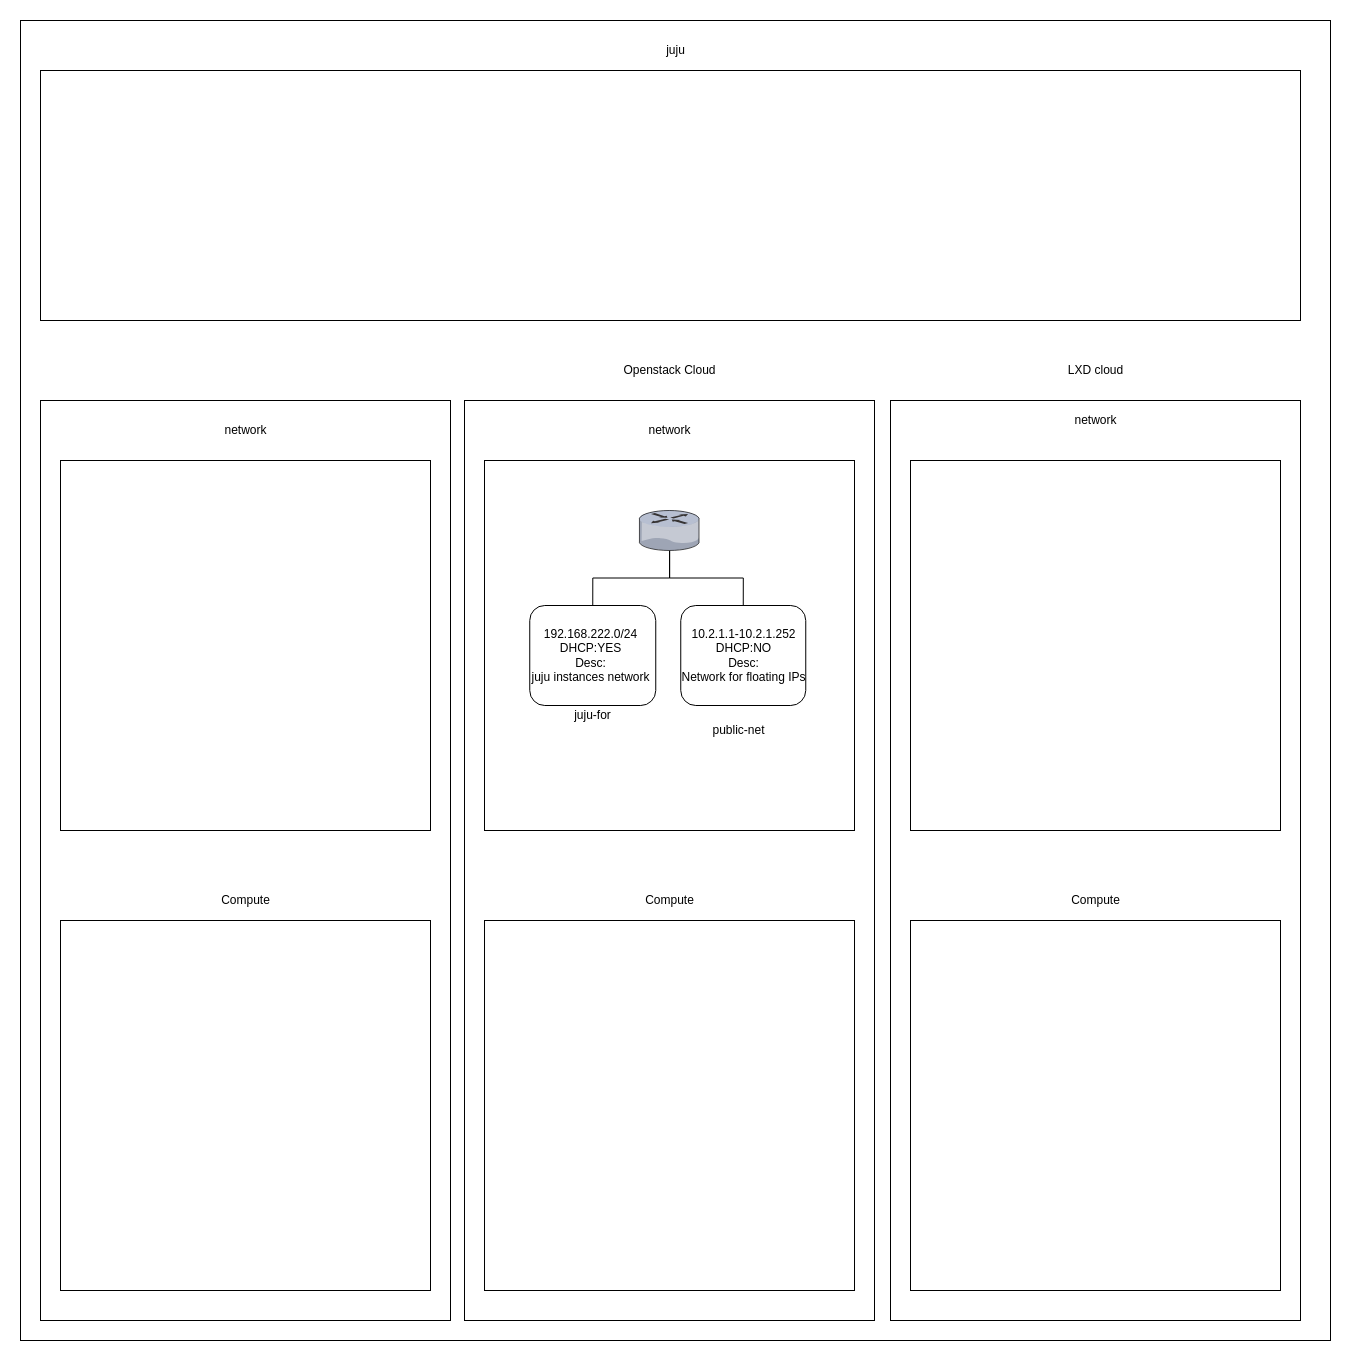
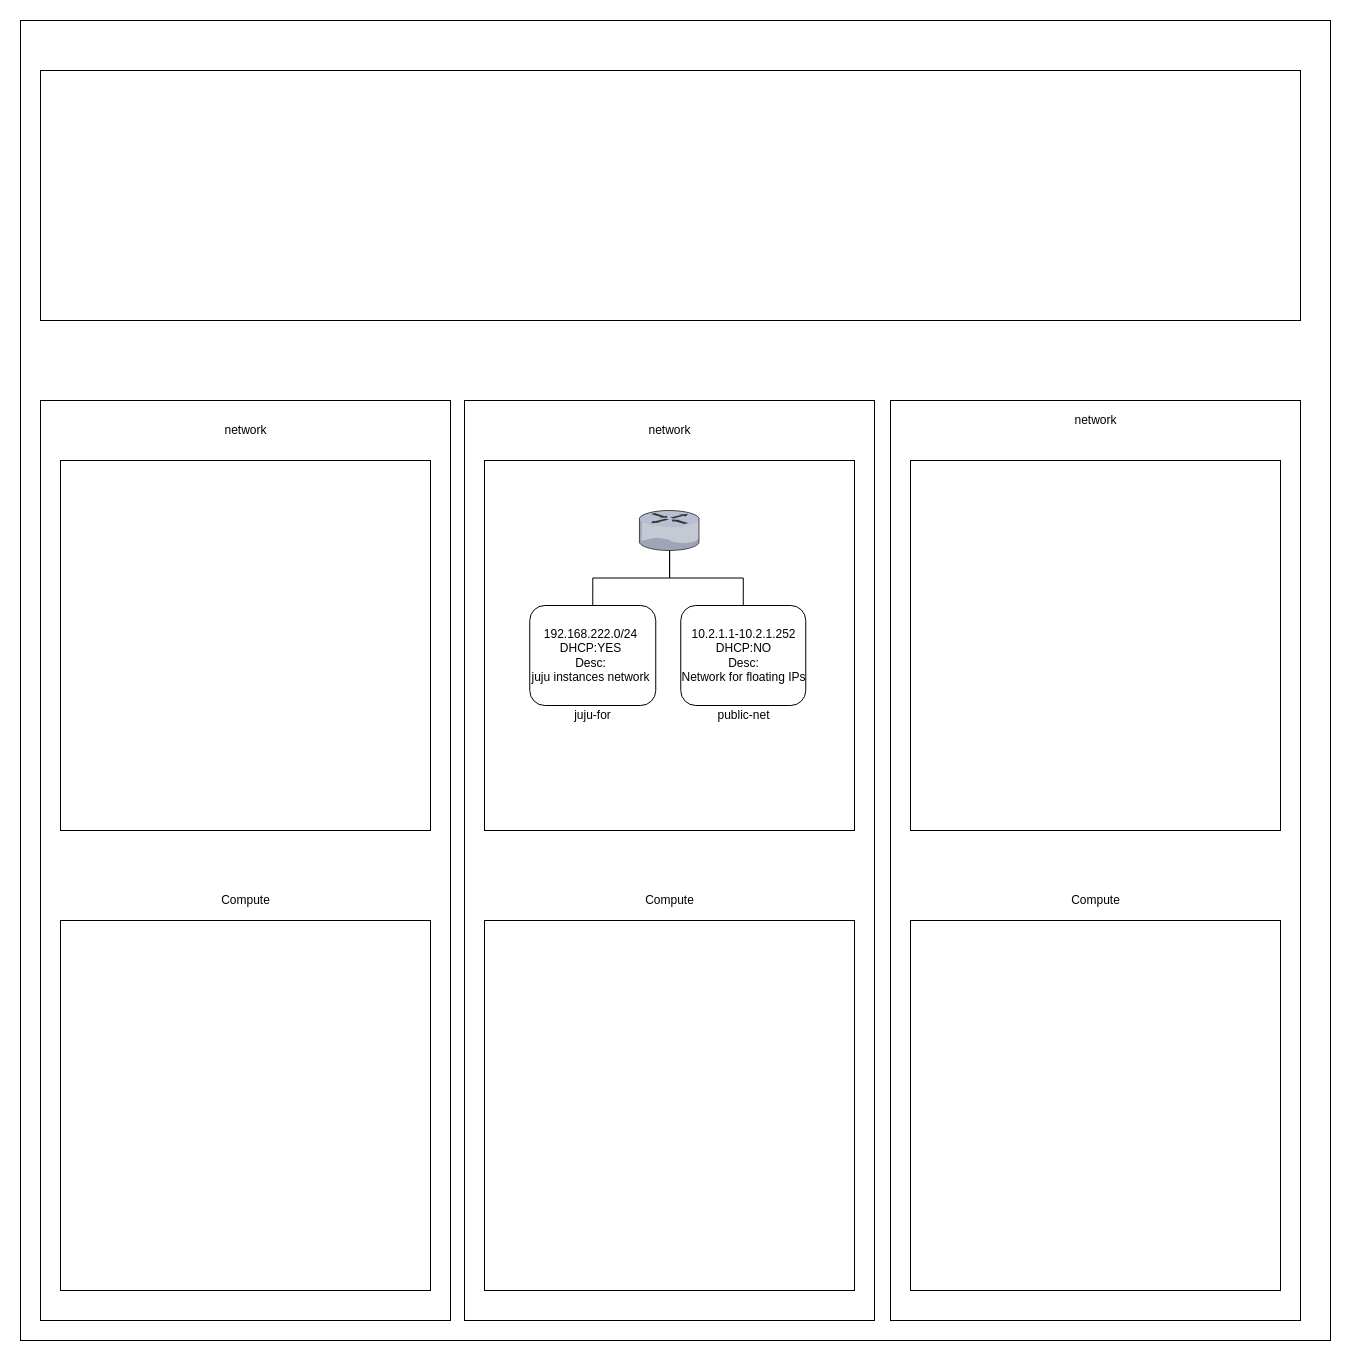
- <mxCell id="30" value="juju" style="text;html=1;resizable=0;autosize=1;align=center;verticalAlign=middle;points=[];fillColor=none;strokeColor=none;rounded=0;" vertex="1" parent="1"><mxGeometry x="660" y="40" width="30" height="20" as="geometry" /></mxCell>
- <mxCell id="3" value="Openstack Cloud" style="text;html=1;resizable=0;autosize=1;align=center;verticalAlign=middle;points=[];fillColor=none;strokeColor=none;rounded=0;" vertex="1" parent="1"><mxGeometry x="614" y="360" width="110" height="20" as="geometry" /></mxCell>
- <mxCell id="15" value="LXD cloud" style="text;html=1;resizable=0;autosize=1;align=center;verticalAlign=middle;points=[];fillColor=none;strokeColor=none;rounded=0;" vertex="1" parent="1"><mxGeometry x="1060" y="360" width="70" height="20" as="geometry" /></mxCell>
- <mxCell id="9" value="public-net" style="text;html=1;resizable=0;autosize=1;align=center;verticalAlign=middle;points=[];fillColor=none;strokeColor=none;rounded=0;" vertex="1" parent="1"><mxGeometry x="702.75" y="720" width="70" height="20" as="geometry" /></mxCell>
+ <mxCell id="9" value="public-net" style="text;html=1;resizable=0;autosize=1;align=center;verticalAlign=middle;points=[];fillColor=none;strokeColor=none;rounded=0;" vertex="1" parent="1"><mxGeometry x="707.75" y="705" width="70" height="20" as="geometry" /></mxCell>
